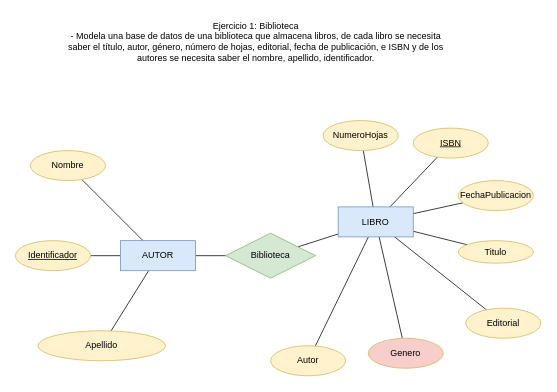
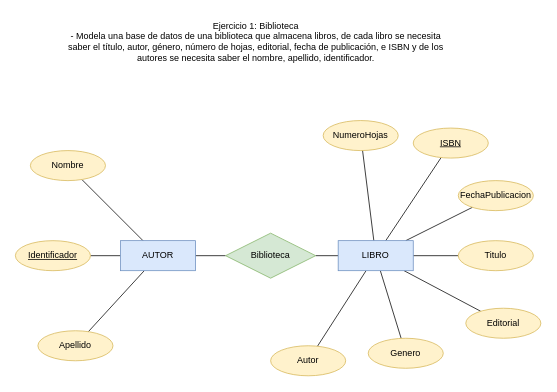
- <mxCell id="11" value="LIBRO" style="whiteSpace=wrap;html=1;align=center;fillColor=#dae8fc;strokeColor=#6c8ebf;" vertex="1" parent="1"><mxGeometry x="450" y="275" width="100" height="40" as="geometry" /></mxCell>
+ <mxCell id="11" value="LIBRO" style="whiteSpace=wrap;html=1;align=center;fillColor=#dae8fc;strokeColor=#6c8ebf;" vertex="1" parent="1"><mxGeometry x="450" y="320" width="100" height="40" as="geometry" /></mxCell>
- <mxCell id="22" value="Titulo" style="ellipse;whiteSpace=wrap;html=1;align=center;fillColor=#fff2cc;strokeColor=#d6b656;" vertex="1" parent="1"><mxGeometry x="610" y="320" width="100" height="30" as="geometry" /></mxCell>
+ <mxCell id="22" value="Titulo" style="ellipse;whiteSpace=wrap;html=1;align=center;fillColor=#fff2cc;strokeColor=#d6b656;" vertex="1" parent="1"><mxGeometry x="610" y="320" width="100" height="40" as="geometry" /></mxCell>
- <mxCell id="26" value="Apellido" style="ellipse;whiteSpace=wrap;html=1;align=center;fillColor=#fff2cc;strokeColor=#d6b656;" vertex="1" parent="1"><mxGeometry x="50" y="440" width="170" height="40" as="geometry" /></mxCell>
+ <mxCell id="26" value="Apellido" style="ellipse;whiteSpace=wrap;html=1;align=center;fillColor=#fff2cc;strokeColor=#d6b656;" vertex="1" parent="1"><mxGeometry x="50" y="440" width="100" height="40" as="geometry" /></mxCell>
- <mxCell id="17" value="Genero" style="ellipse;whiteSpace=wrap;html=1;align=center;fillColor=#f8cecc;strokeColor=#d6b656;" vertex="1" parent="1"><mxGeometry x="490" y="450" width="100" height="40" as="geometry" /></mxCell>
+ <mxCell id="17" value="Genero" style="ellipse;whiteSpace=wrap;html=1;align=center;fillColor=#fff2cc;strokeColor=#d6b656;" vertex="1" parent="1"><mxGeometry x="490" y="450" width="100" height="40" as="geometry" /></mxCell>
